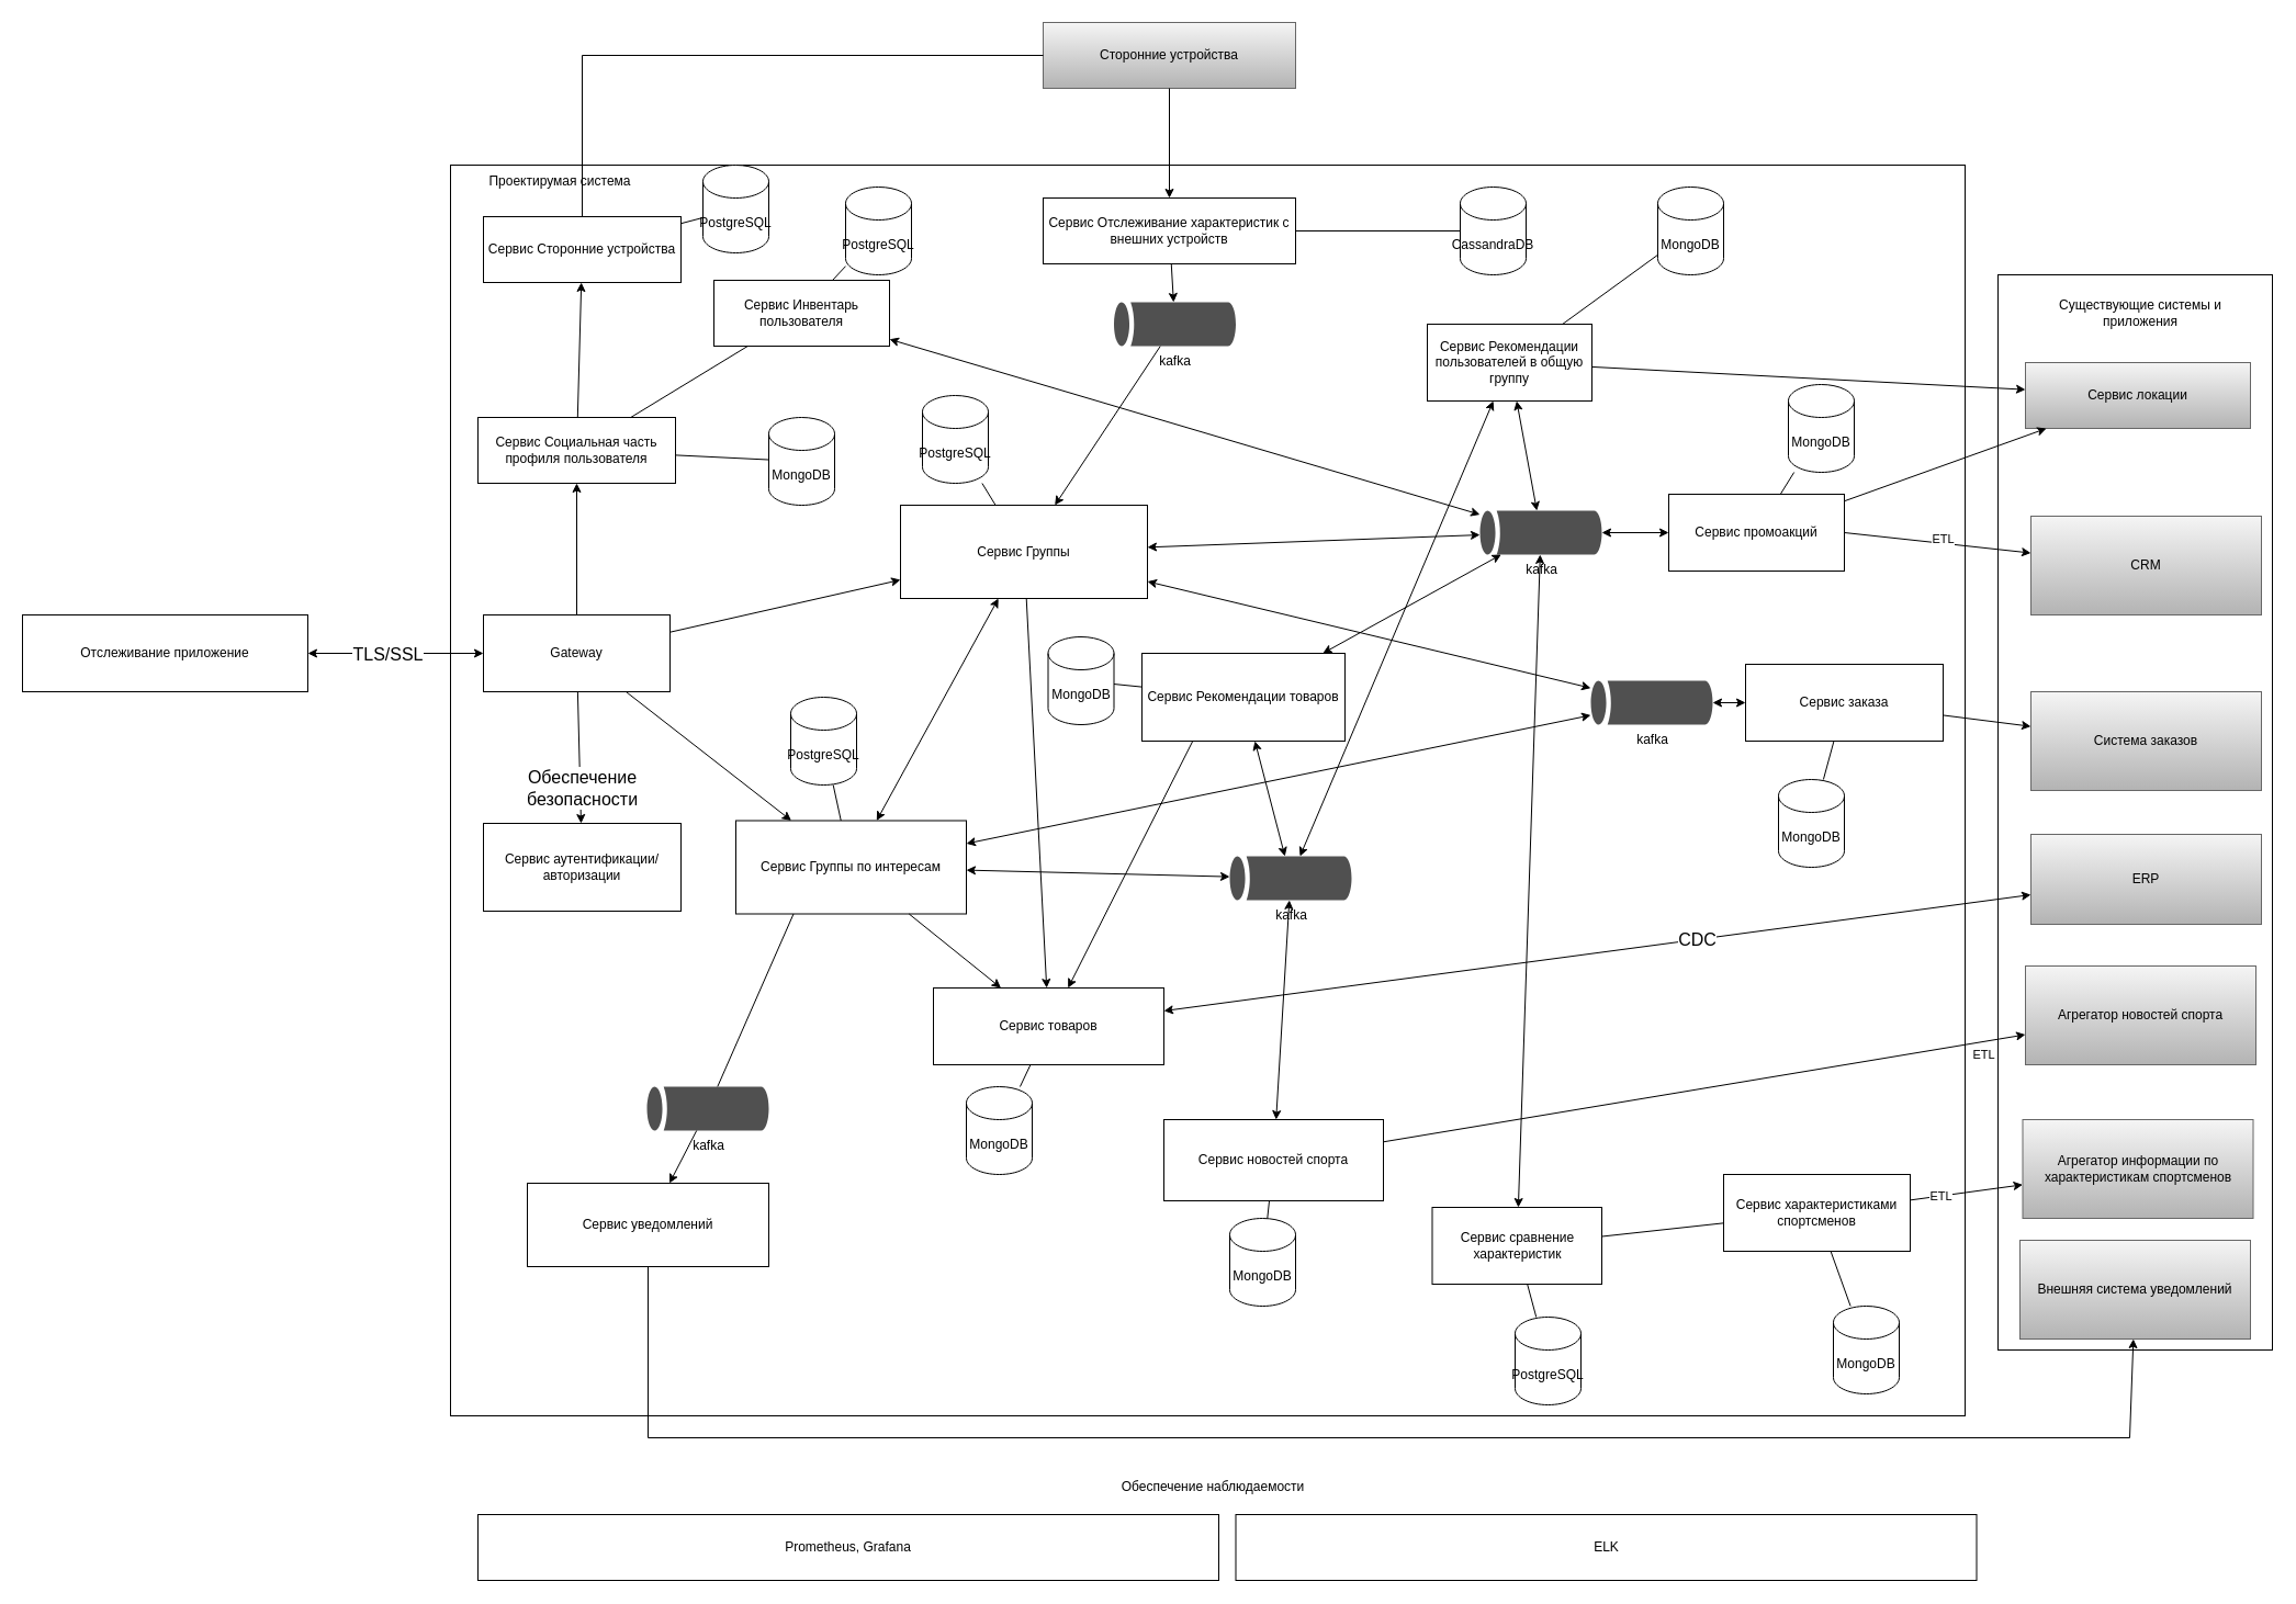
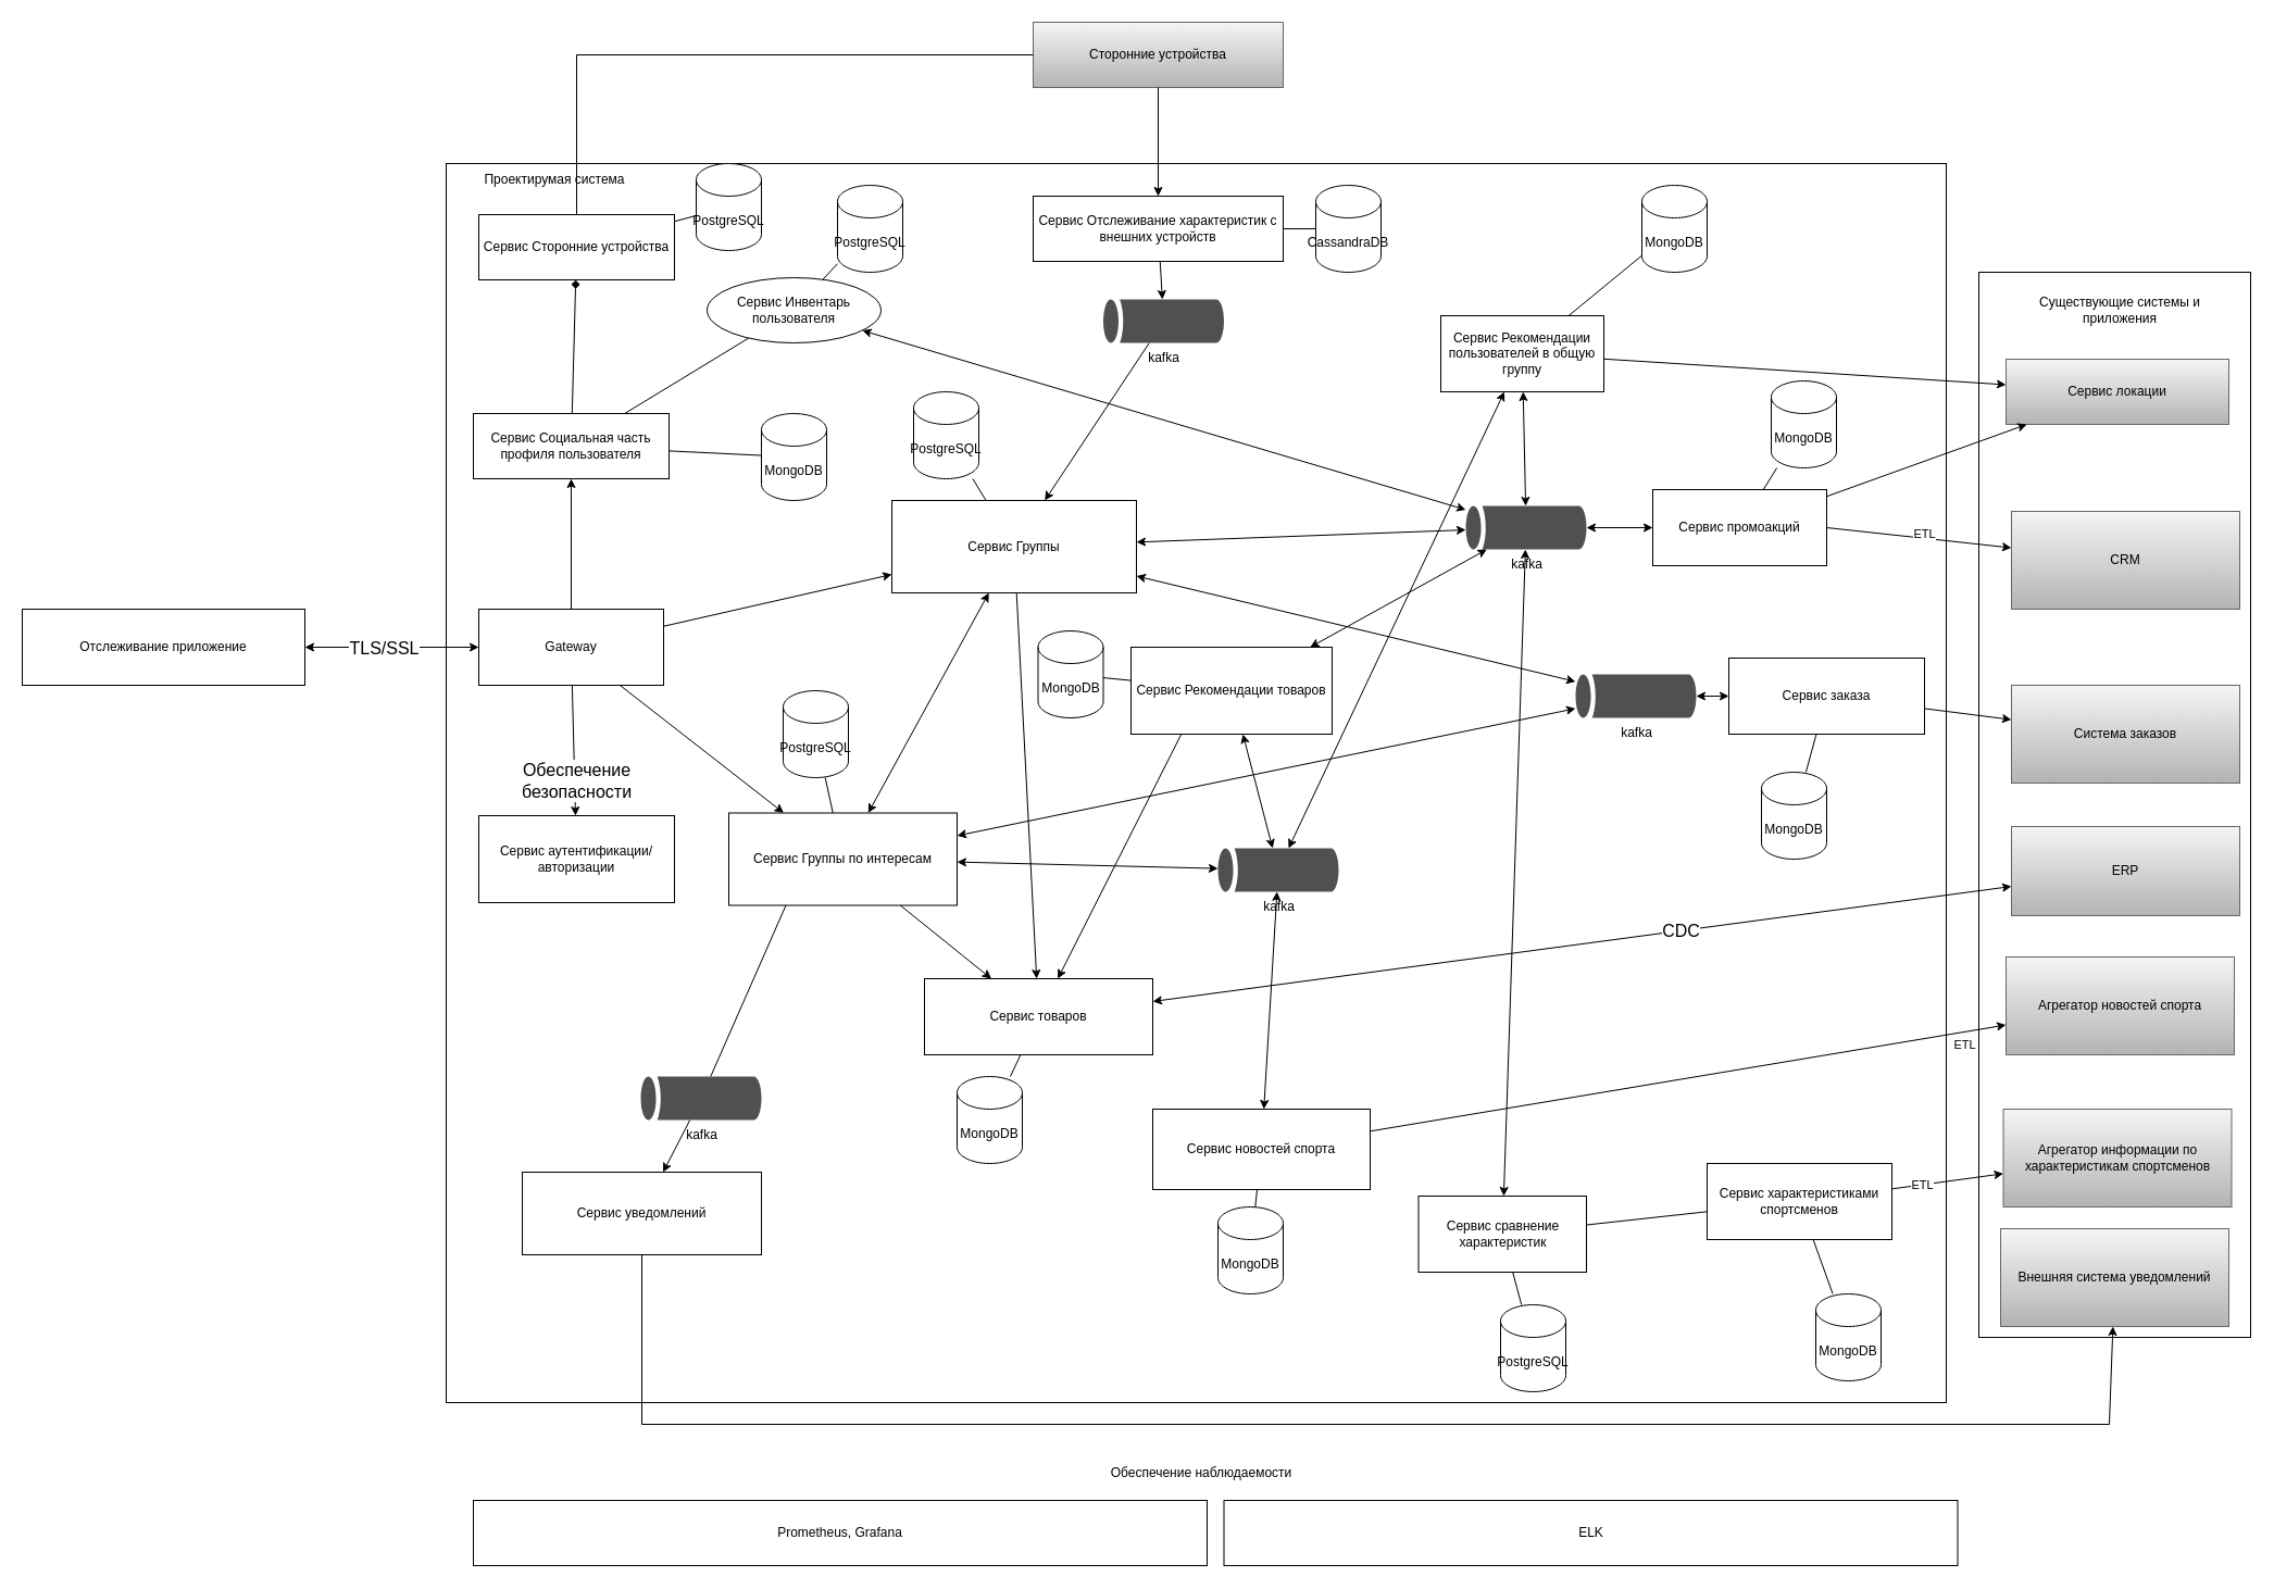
- <mxCell id="74" value="CassandraDB" style="shape=cylinder3;whiteSpace=wrap;html=1;boundedLbl=1;backgroundOutline=1;size=15;" vertex="1" parent="1"><mxGeometry x="1330" y="170" width="60" height="80" as="geometry" /></mxCell>
+ <mxCell id="74" value="CassandraDB" style="shape=cylinder3;whiteSpace=wrap;html=1;boundedLbl=1;backgroundOutline=1;size=15;" vertex="1" parent="1"><mxGeometry x="1210" y="170" width="60" height="80" as="geometry" /></mxCell>
- <mxCell id="50" value="" style="endArrow=classic;html=1;rounded=0;endFill=1;" edge="1" parent="1" source="15" target="49"><mxGeometry width="50" height="50" relative="1" as="geometry"><mxPoint x="1100" y="430" as="sourcePoint" /><mxPoint x="1150" y="380" as="targetPoint" /></mxGeometry></mxCell>
+ <mxCell id="50" value="" style="endArrow=diamond;html=1;rounded=0;endFill=1;" edge="1" parent="1" source="15" target="49"><mxGeometry width="50" height="50" relative="1" as="geometry"><mxPoint x="1100" y="430" as="sourcePoint" /><mxPoint x="1150" y="380" as="targetPoint" /></mxGeometry></mxCell>
- <mxCell id="22" value="Сервис Инвентарь пользователя" style="rounded=0;whiteSpace=wrap;html=1;" vertex="1" parent="1"><mxGeometry x="650" y="255" width="160" height="60" as="geometry" /></mxCell>
+ <mxCell id="22" value="Сервис Инвентарь пользователя" style="ellipse;whiteSpace=wrap;html=1;" vertex="1" parent="1"><mxGeometry x="650" y="255" width="160" height="60" as="geometry" /></mxCell>
- <mxCell id="41" value="Сервис Рекомендации пользователей в общую группу" style="rounded=0;whiteSpace=wrap;html=1;" vertex="1" parent="1"><mxGeometry x="1300" y="295" width="150" height="70" as="geometry" /></mxCell>
+ <mxCell id="41" value="Сервис Рекомендации пользователей в общую группу" style="rounded=0;whiteSpace=wrap;html=1;" vertex="1" parent="1"><mxGeometry x="1325" y="290" width="150" height="70" as="geometry" /></mxCell>
